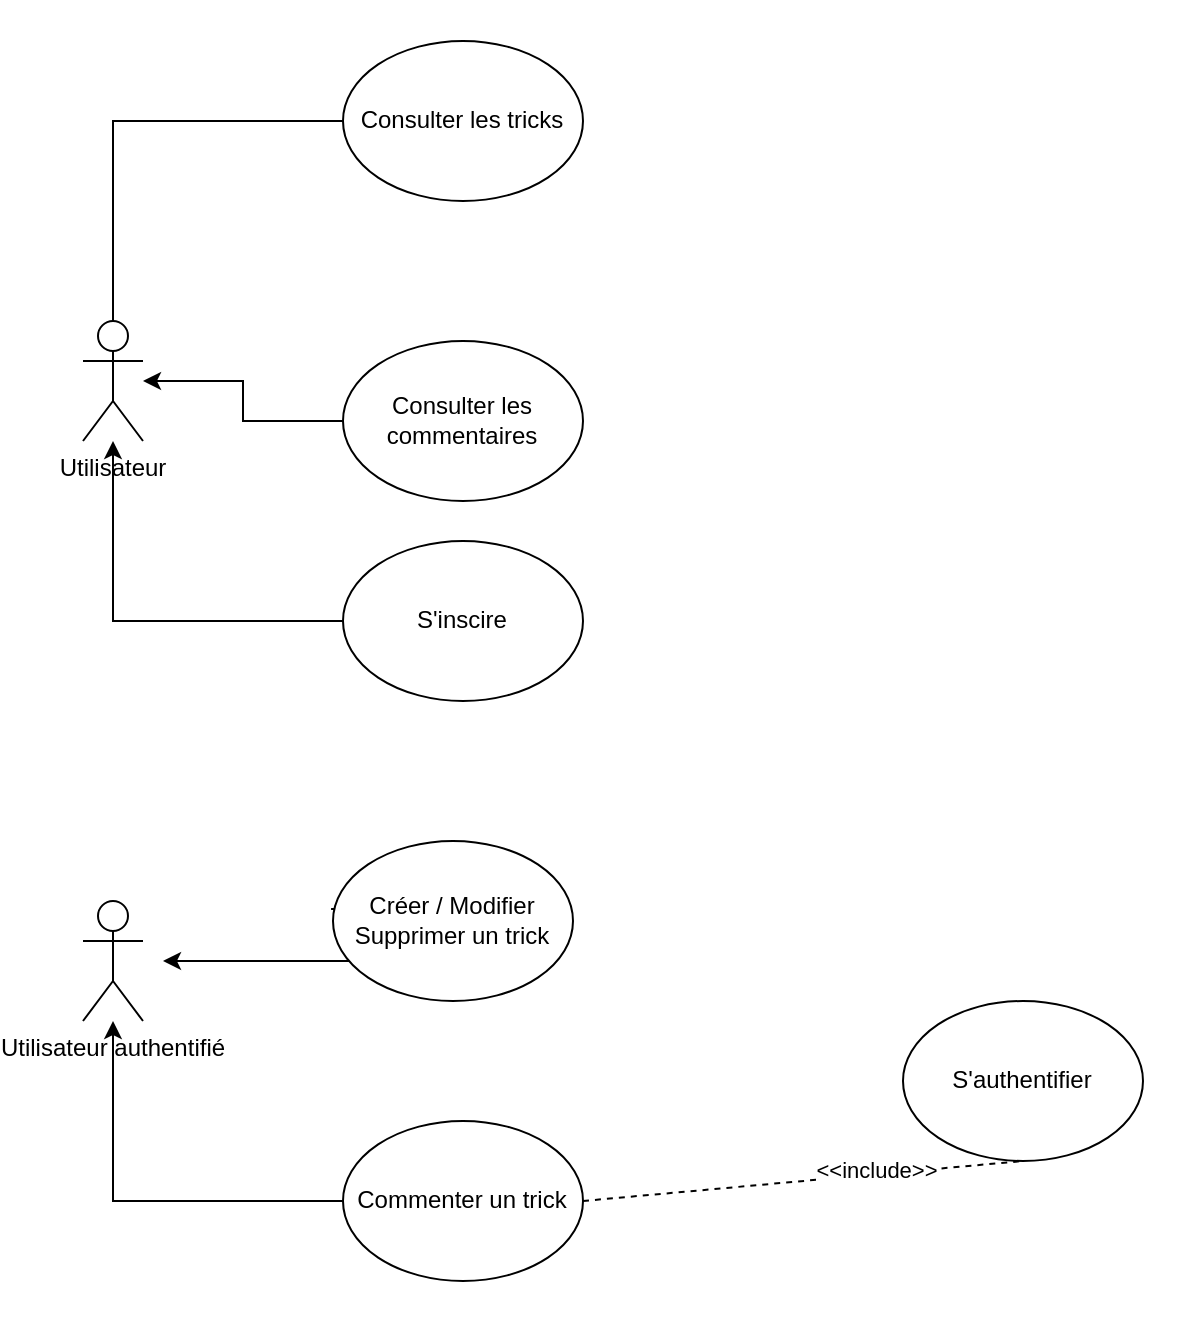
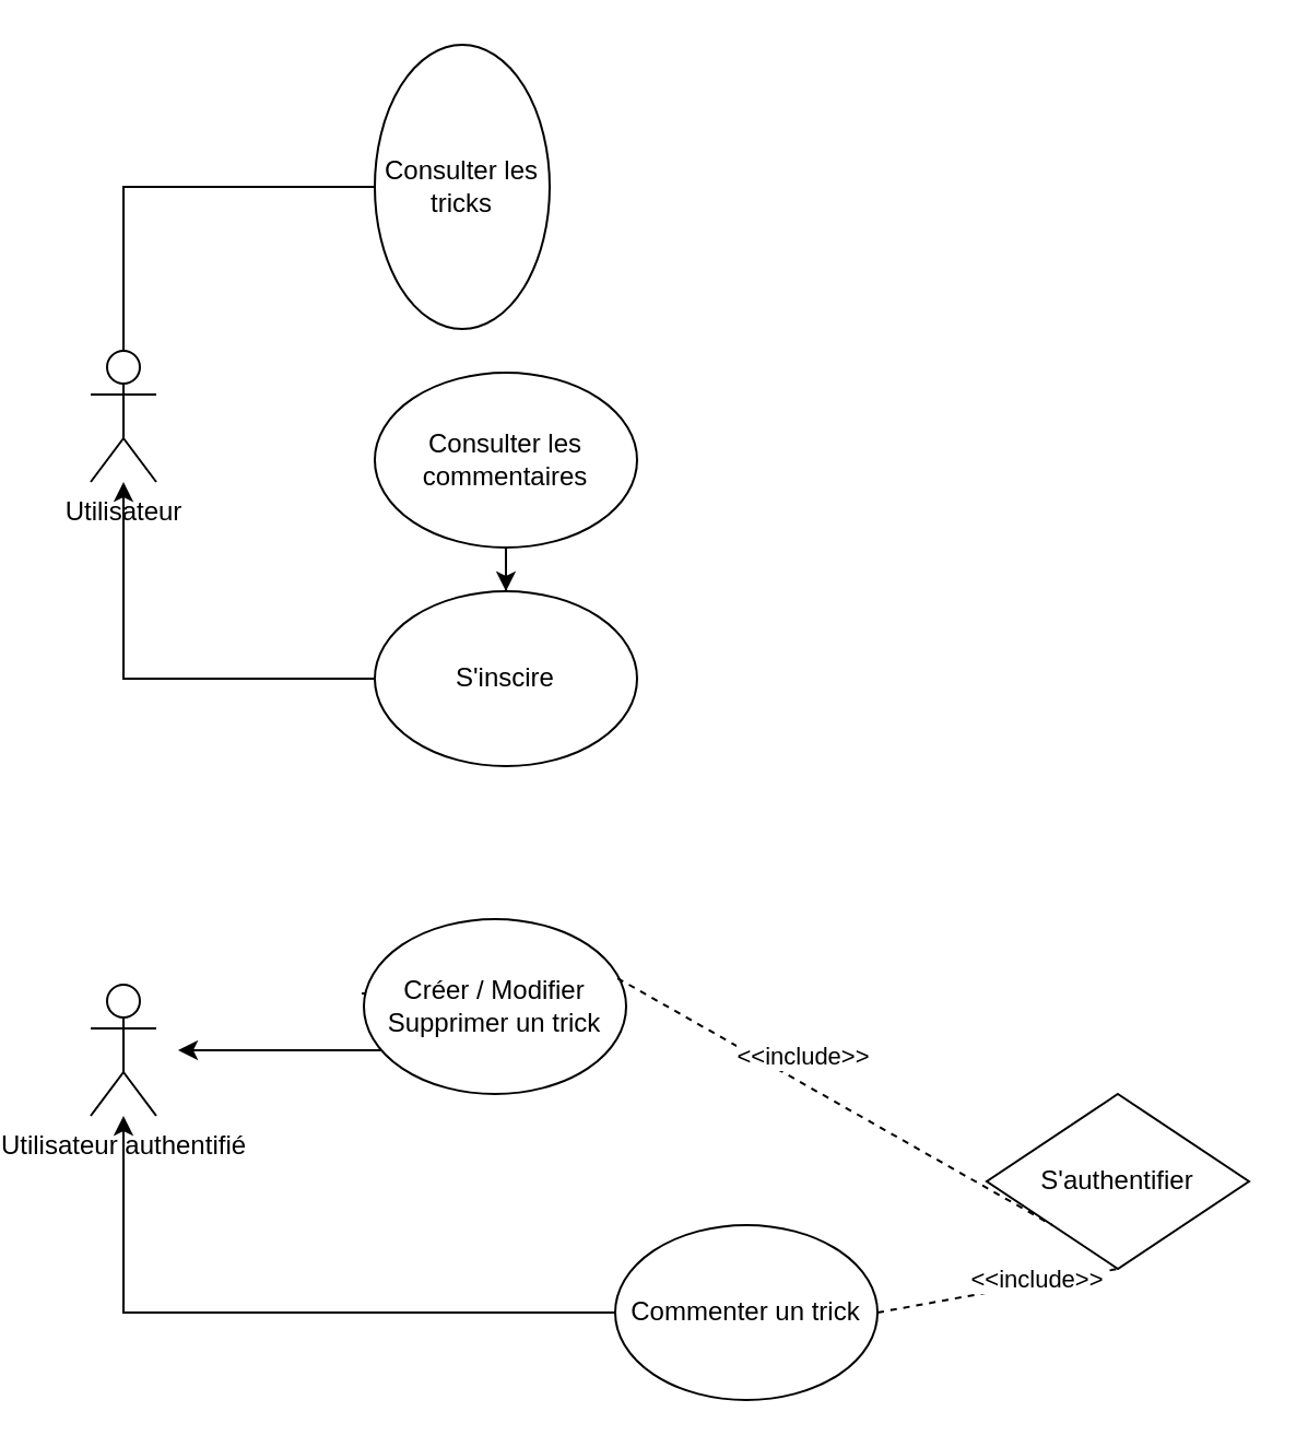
- <mxCell id="4" value="Consulter les tricks" style="ellipse;whiteSpace=wrap;html=1;" parent="1" vertex="1"><mxGeometry x="150" y="20" width="120" height="80" as="geometry" /></mxCell>
+ <mxCell id="4" value="Consulter les tricks" style="ellipse;whiteSpace=wrap;html=1;" parent="1" vertex="1"><mxGeometry x="150" y="20" width="80" height="130" as="geometry" /></mxCell>
- <mxCell id="5" style="edgeStyle=orthogonalEdgeStyle;rounded=0;orthogonalLoop=1;jettySize=auto;html=1;" parent="1" source="6" target="2" edge="1"><mxGeometry relative="1" as="geometry" /></mxCell>
+ <mxCell id="5" style="edgeStyle=orthogonalEdgeStyle;rounded=0;orthogonalLoop=1;jettySize=auto;html=1;" parent="1" source="6" target="9" edge="1"><mxGeometry relative="1" as="geometry" /></mxCell>
+ <mxCell id="17" value="" style="endArrow=none;dashed=1;html=1;rounded=0;entryX=0;entryY=1;entryDx=0;entryDy=0;exitX=0.967;exitY=0.338;exitDx=0;exitDy=0;exitPerimeter=0;" parent="1" source="14" target="10" edge="1"><mxGeometry width="50" height="50" relative="1" as="geometry"><mxPoint x="290" y="570" as="sourcePoint" /><mxPoint x="340" y="520" as="targetPoint" /></mxGeometry></mxCell>
+ <mxCell id="18" value="&amp;lt;&amp;lt;include&amp;gt;&amp;gt;" style="edgeLabel;html=1;align=center;verticalAlign=middle;resizable=0;points=[];" parent="17" vertex="1" connectable="0"><mxGeometry x="-0.34" y="2" relative="1" as="geometry"><mxPoint x="17" as="offset" /></mxGeometry></mxCell>
- <mxCell id="10" value="S'authentifier" style="ellipse;whiteSpace=wrap;html=1;" parent="1" vertex="1"><mxGeometry x="430" y="500" width="120" height="80" as="geometry" /></mxCell>
+ <mxCell id="10" value="S'authentifier" style="rhombus;whiteSpace=wrap;html=1;" parent="1" vertex="1"><mxGeometry x="430" y="500" width="120" height="80" as="geometry" /></mxCell>
- <mxCell id="12" value="Commenter un trick" style="ellipse;whiteSpace=wrap;html=1;" parent="1" vertex="1"><mxGeometry x="150" y="560" width="120" height="80" as="geometry" /></mxCell>
+ <mxCell id="12" value="Commenter un trick" style="ellipse;whiteSpace=wrap;html=1;" parent="1" vertex="1"><mxGeometry x="260" y="560" width="120" height="80" as="geometry" /></mxCell>
